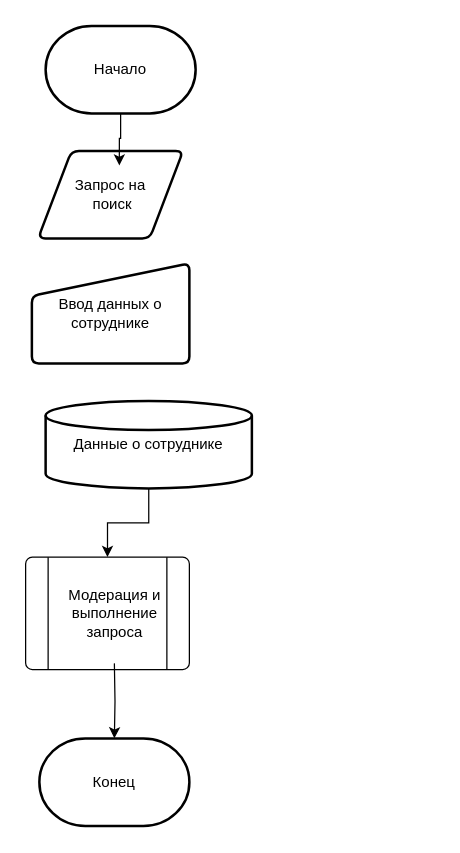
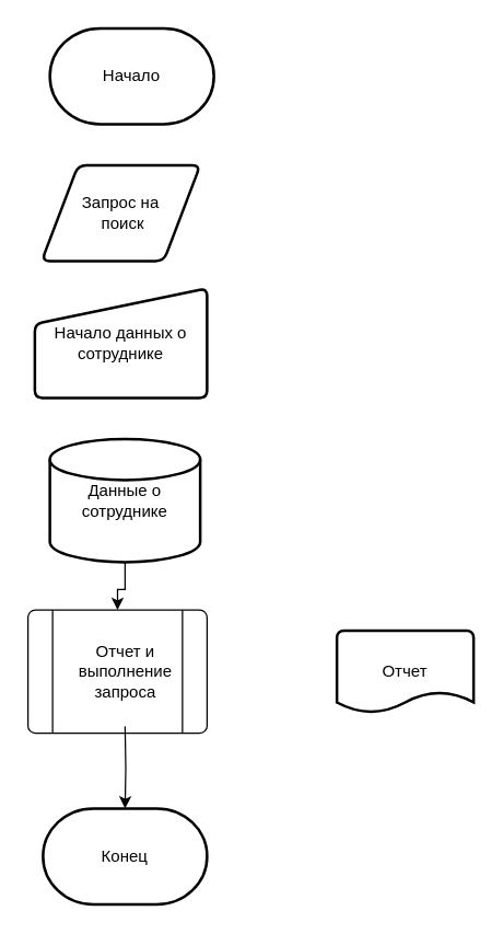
- <mxCell id="9" style="edgeStyle=orthogonalEdgeStyle;rounded=0;orthogonalLoop=1;jettySize=auto;html=1;entryX=0.56;entryY=0.167;entryDx=0;entryDy=0;entryPerimeter=0;" edge="1" parent="1" source="2" target="3"><mxGeometry relative="1" as="geometry" /></mxCell>
- <mxCell id="4" value="Ввод данных о сотруднике" style="html=1;strokeWidth=2;shape=manualInput;whiteSpace=wrap;rounded=1;size=26;arcSize=11;" vertex="1" parent="1"><mxGeometry x="25" y="210" width="126" height="80" as="geometry" /></mxCell>
+ <mxCell id="4" value="Начало данных о сотруднике" style="html=1;strokeWidth=2;shape=manualInput;whiteSpace=wrap;rounded=1;size=26;arcSize=11;" vertex="1" parent="1"><mxGeometry x="25" y="210" width="126" height="80" as="geometry" /></mxCell>
- <mxCell id="6" value="Данные о сотруднике" style="strokeWidth=2;html=1;shape=mxgraph.flowchart.database;whiteSpace=wrap;" vertex="1" parent="1"><mxGeometry x="36" y="320" width="165" height="70" as="geometry" /></mxCell>
+ <mxCell id="6" value="Данные о сотруднике" style="strokeWidth=2;html=1;shape=mxgraph.flowchart.database;whiteSpace=wrap;" vertex="1" parent="1"><mxGeometry x="36" y="320" width="110" height="90" as="geometry" /></mxCell>
- <mxCell id="10" value="Модерация и &lt;br&gt;выполнение &lt;br&gt;запроса" style="text;html=1;align=center;verticalAlign=middle;resizable=0;points=[];autosize=1;strokeColor=none;fillColor=none;" vertex="1" parent="1"><mxGeometry x="41" y="460" width="100" height="60" as="geometry" /></mxCell>
+ <mxCell id="10" value="Отчет и &lt;br&gt;выполнение &lt;br&gt;запроса" style="text;html=1;align=center;verticalAlign=middle;resizable=0;points=[];autosize=1;strokeColor=none;fillColor=none;" vertex="1" parent="1"><mxGeometry x="41" y="460" width="100" height="60" as="geometry" /></mxCell>
+ <mxCell id="8" value="Отчет" style="strokeWidth=2;html=1;shape=mxgraph.flowchart.document2;whiteSpace=wrap;size=0.25;" vertex="1" parent="1"><mxGeometry x="246" y="460" width="100" height="60" as="geometry" /></mxCell>
